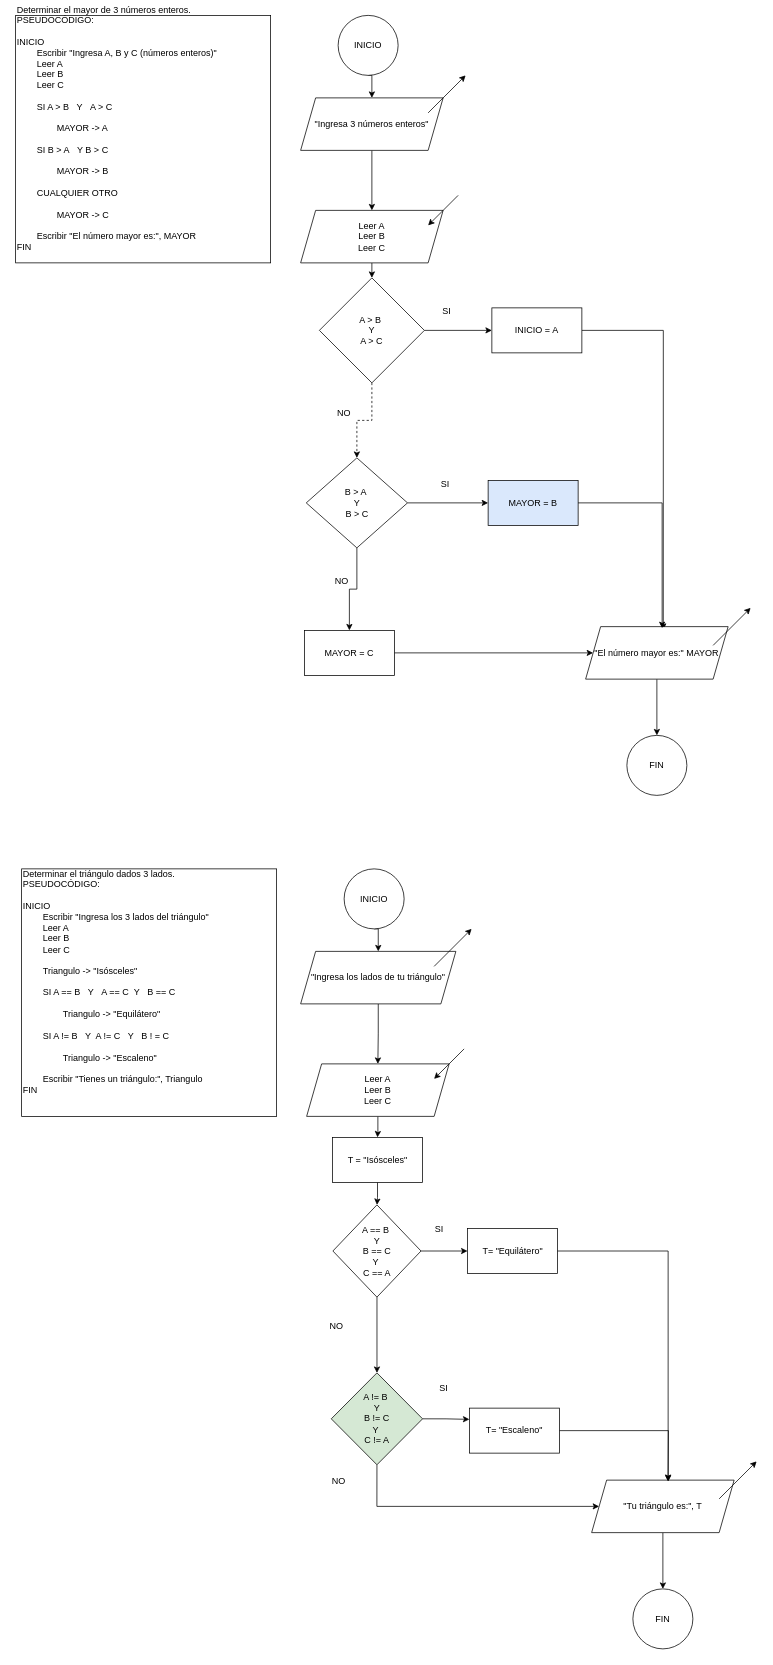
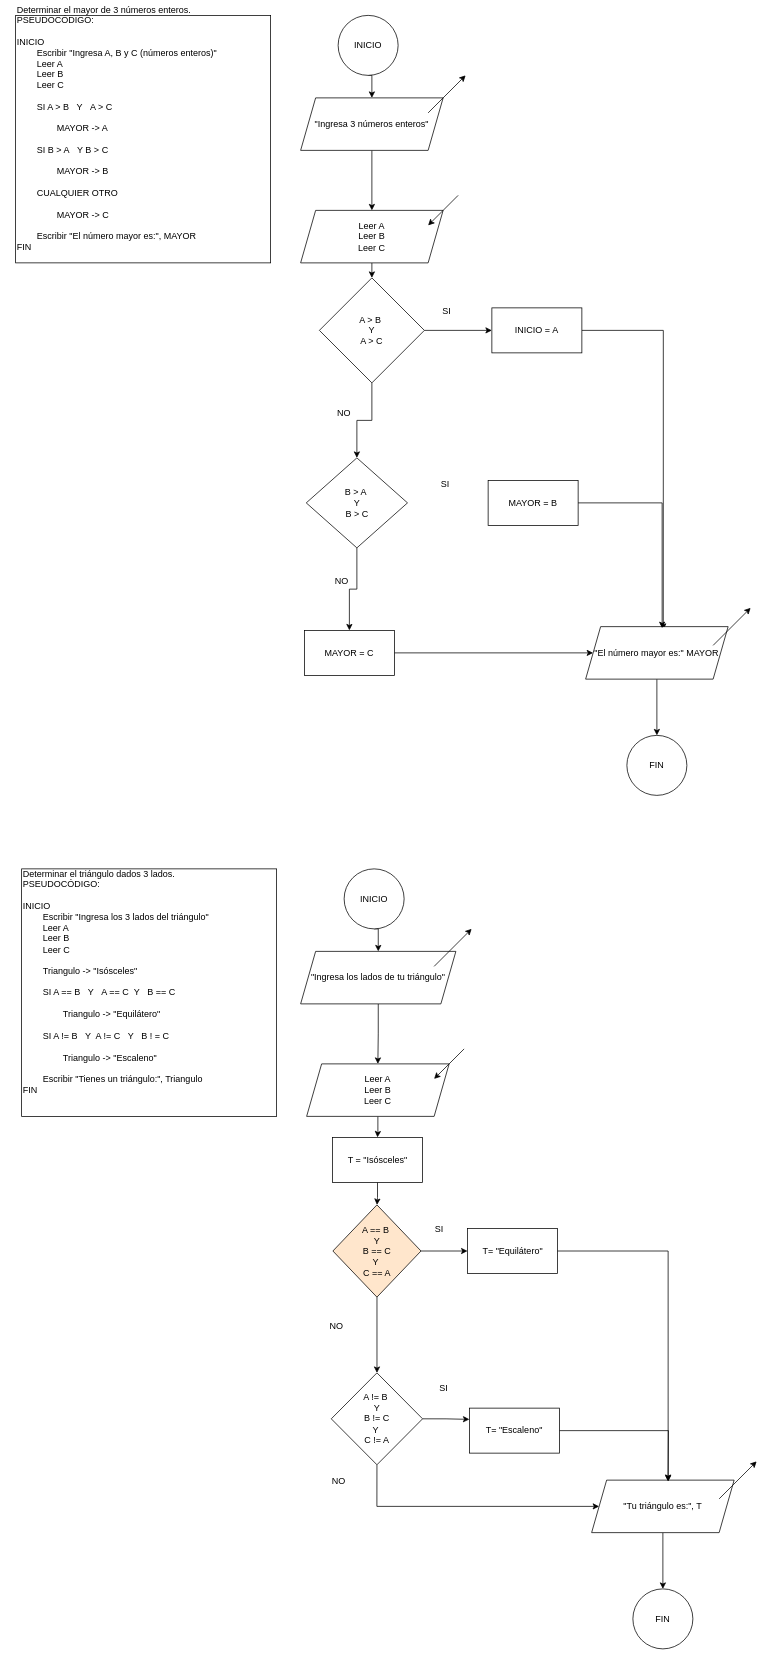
- <mxCell id="12" value="" style="edgeStyle=orthogonalEdgeStyle;rounded=0;orthogonalLoop=1;jettySize=auto;html=1;dashed=1;" edge="1" parent="1" source="13" target="19"><mxGeometry relative="1" as="geometry" /></mxCell>
+ <mxCell id="12" value="" style="edgeStyle=orthogonalEdgeStyle;rounded=0;orthogonalLoop=1;jettySize=auto;html=1;" edge="1" parent="1" source="13" target="19"><mxGeometry relative="1" as="geometry" /></mxCell>
- <mxCell id="17" value="" style="edgeStyle=orthogonalEdgeStyle;rounded=0;orthogonalLoop=1;jettySize=auto;html=1;" edge="1" parent="1" source="19" target="20"><mxGeometry relative="1" as="geometry" /></mxCell>
- <mxCell id="20" value="MAYOR = B" style="whiteSpace=wrap;html=1;fillColor=#dae8fc;" vertex="1" parent="1"><mxGeometry x="650" y="640" width="120" height="60" as="geometry" /></mxCell>
+ <mxCell id="20" value="MAYOR = B" style="whiteSpace=wrap;html=1;" vertex="1" parent="1"><mxGeometry x="650" y="640" width="120" height="60" as="geometry" /></mxCell>
- <mxCell id="52" value="A == B&amp;nbsp;&lt;div&gt;Y&lt;/div&gt;&lt;div&gt;B == C&lt;/div&gt;&lt;div&gt;Y&amp;nbsp;&lt;/div&gt;&lt;div&gt;C == A&lt;/div&gt;" style="rhombus;whiteSpace=wrap;html=1;" vertex="1" parent="1"><mxGeometry x="443" y="1606" width="117.5" height="123" as="geometry" /></mxCell>
+ <mxCell id="52" value="A == B&amp;nbsp;&lt;div&gt;Y&lt;/div&gt;&lt;div&gt;B == C&lt;/div&gt;&lt;div&gt;Y&amp;nbsp;&lt;/div&gt;&lt;div&gt;C == A&lt;/div&gt;" style="rhombus;whiteSpace=wrap;html=1;fillColor=#ffe6cc;" vertex="1" parent="1"><mxGeometry x="443" y="1606" width="117.5" height="123" as="geometry" /></mxCell>
- <mxCell id="55" value="A != B&amp;nbsp;&lt;div&gt;Y&lt;/div&gt;&lt;div&gt;B != C&lt;/div&gt;&lt;div&gt;Y&amp;nbsp;&lt;/div&gt;&lt;div&gt;C != A&lt;/div&gt;" style="rhombus;whiteSpace=wrap;html=1;fillColor=#d5e8d4;" vertex="1" parent="1"><mxGeometry x="440.87" y="1830" width="121.75" height="122.5" as="geometry" /></mxCell>
+ <mxCell id="55" value="A != B&amp;nbsp;&lt;div&gt;Y&lt;/div&gt;&lt;div&gt;B != C&lt;/div&gt;&lt;div&gt;Y&amp;nbsp;&lt;/div&gt;&lt;div&gt;C != A&lt;/div&gt;" style="rhombus;whiteSpace=wrap;html=1;" vertex="1" parent="1"><mxGeometry x="440.87" y="1830" width="121.75" height="122.5" as="geometry" /></mxCell>
